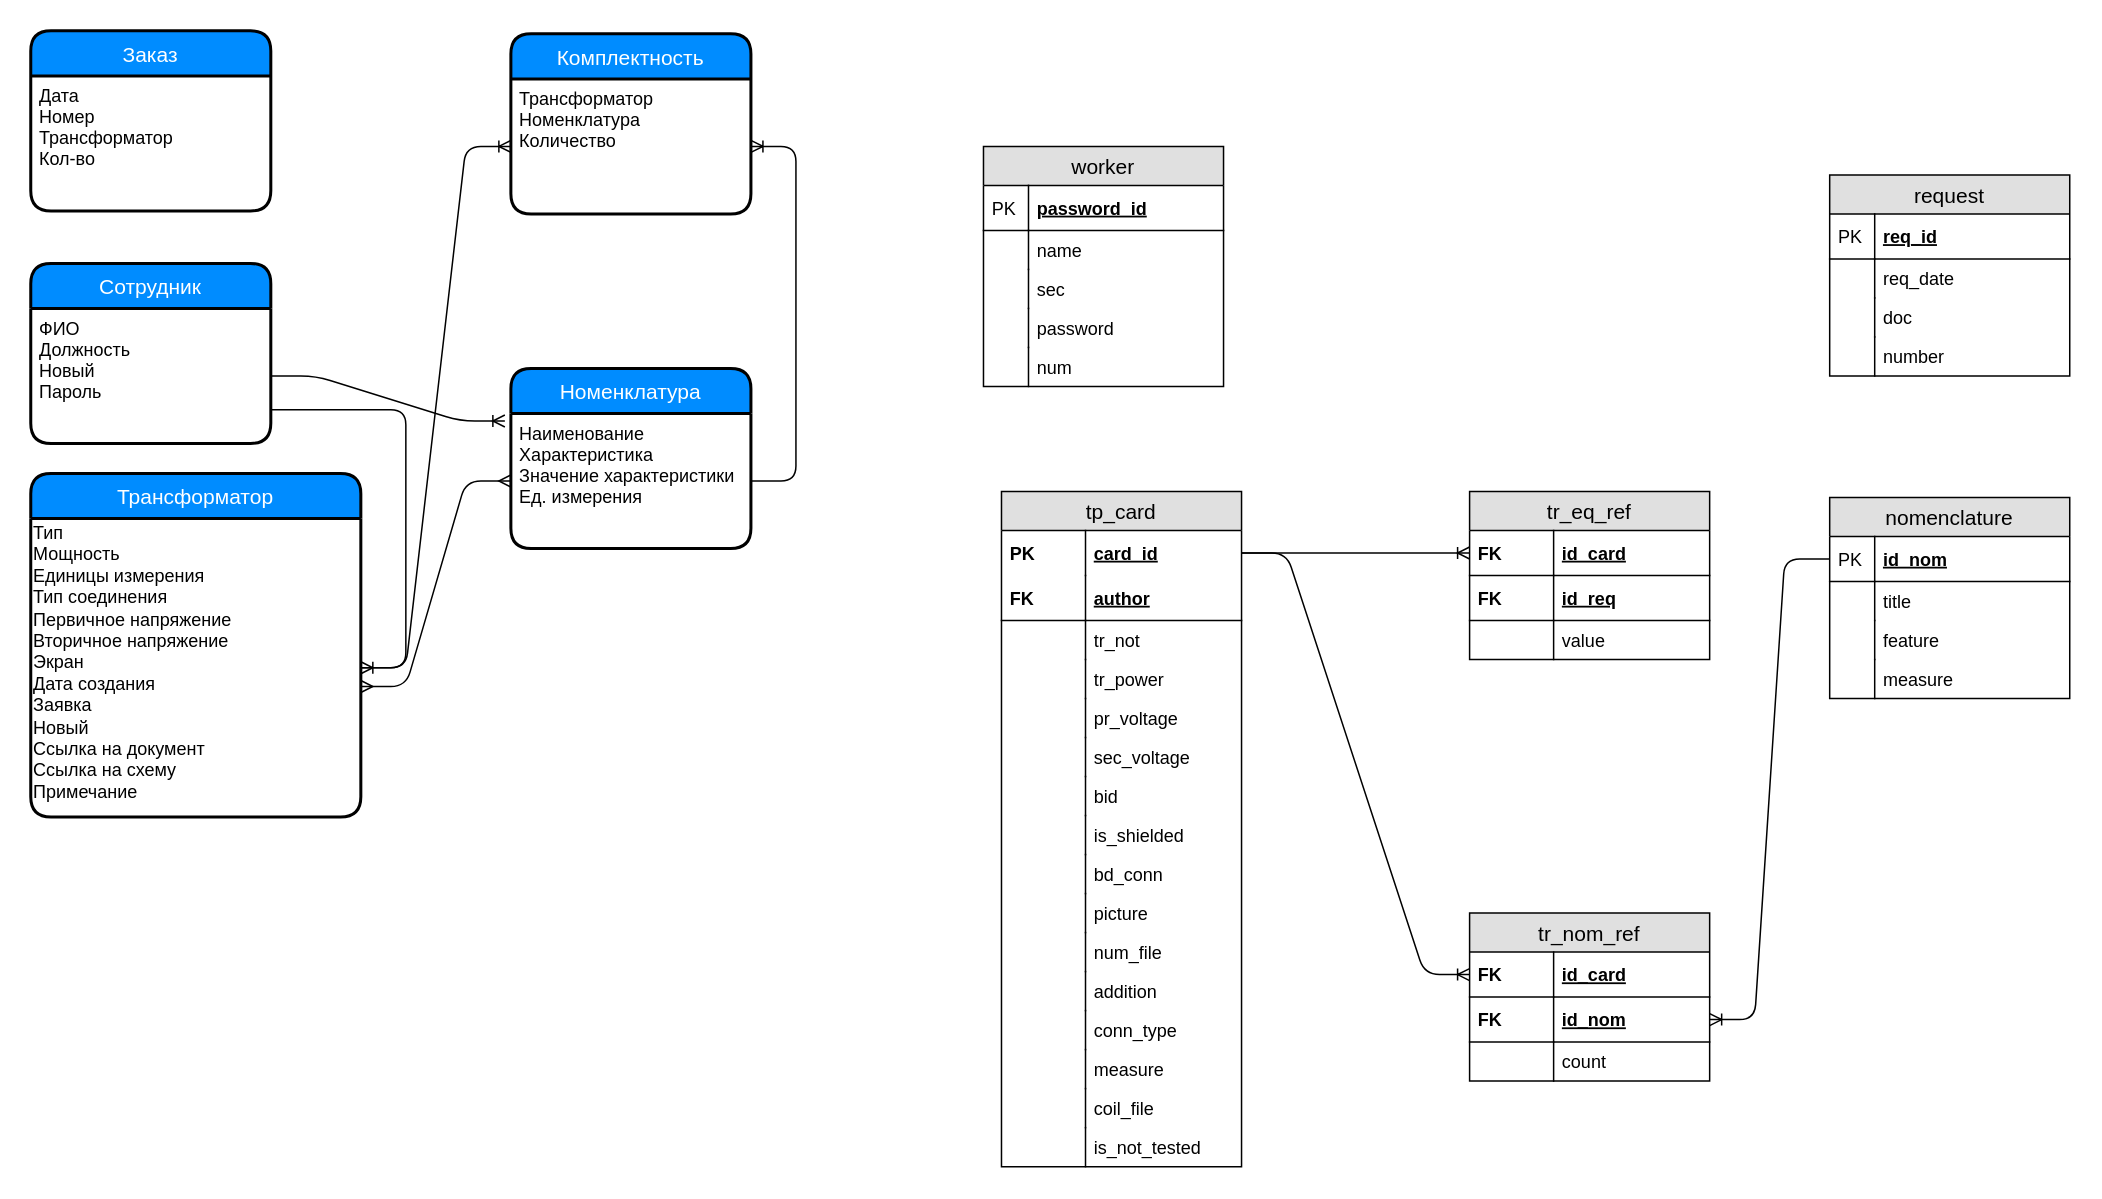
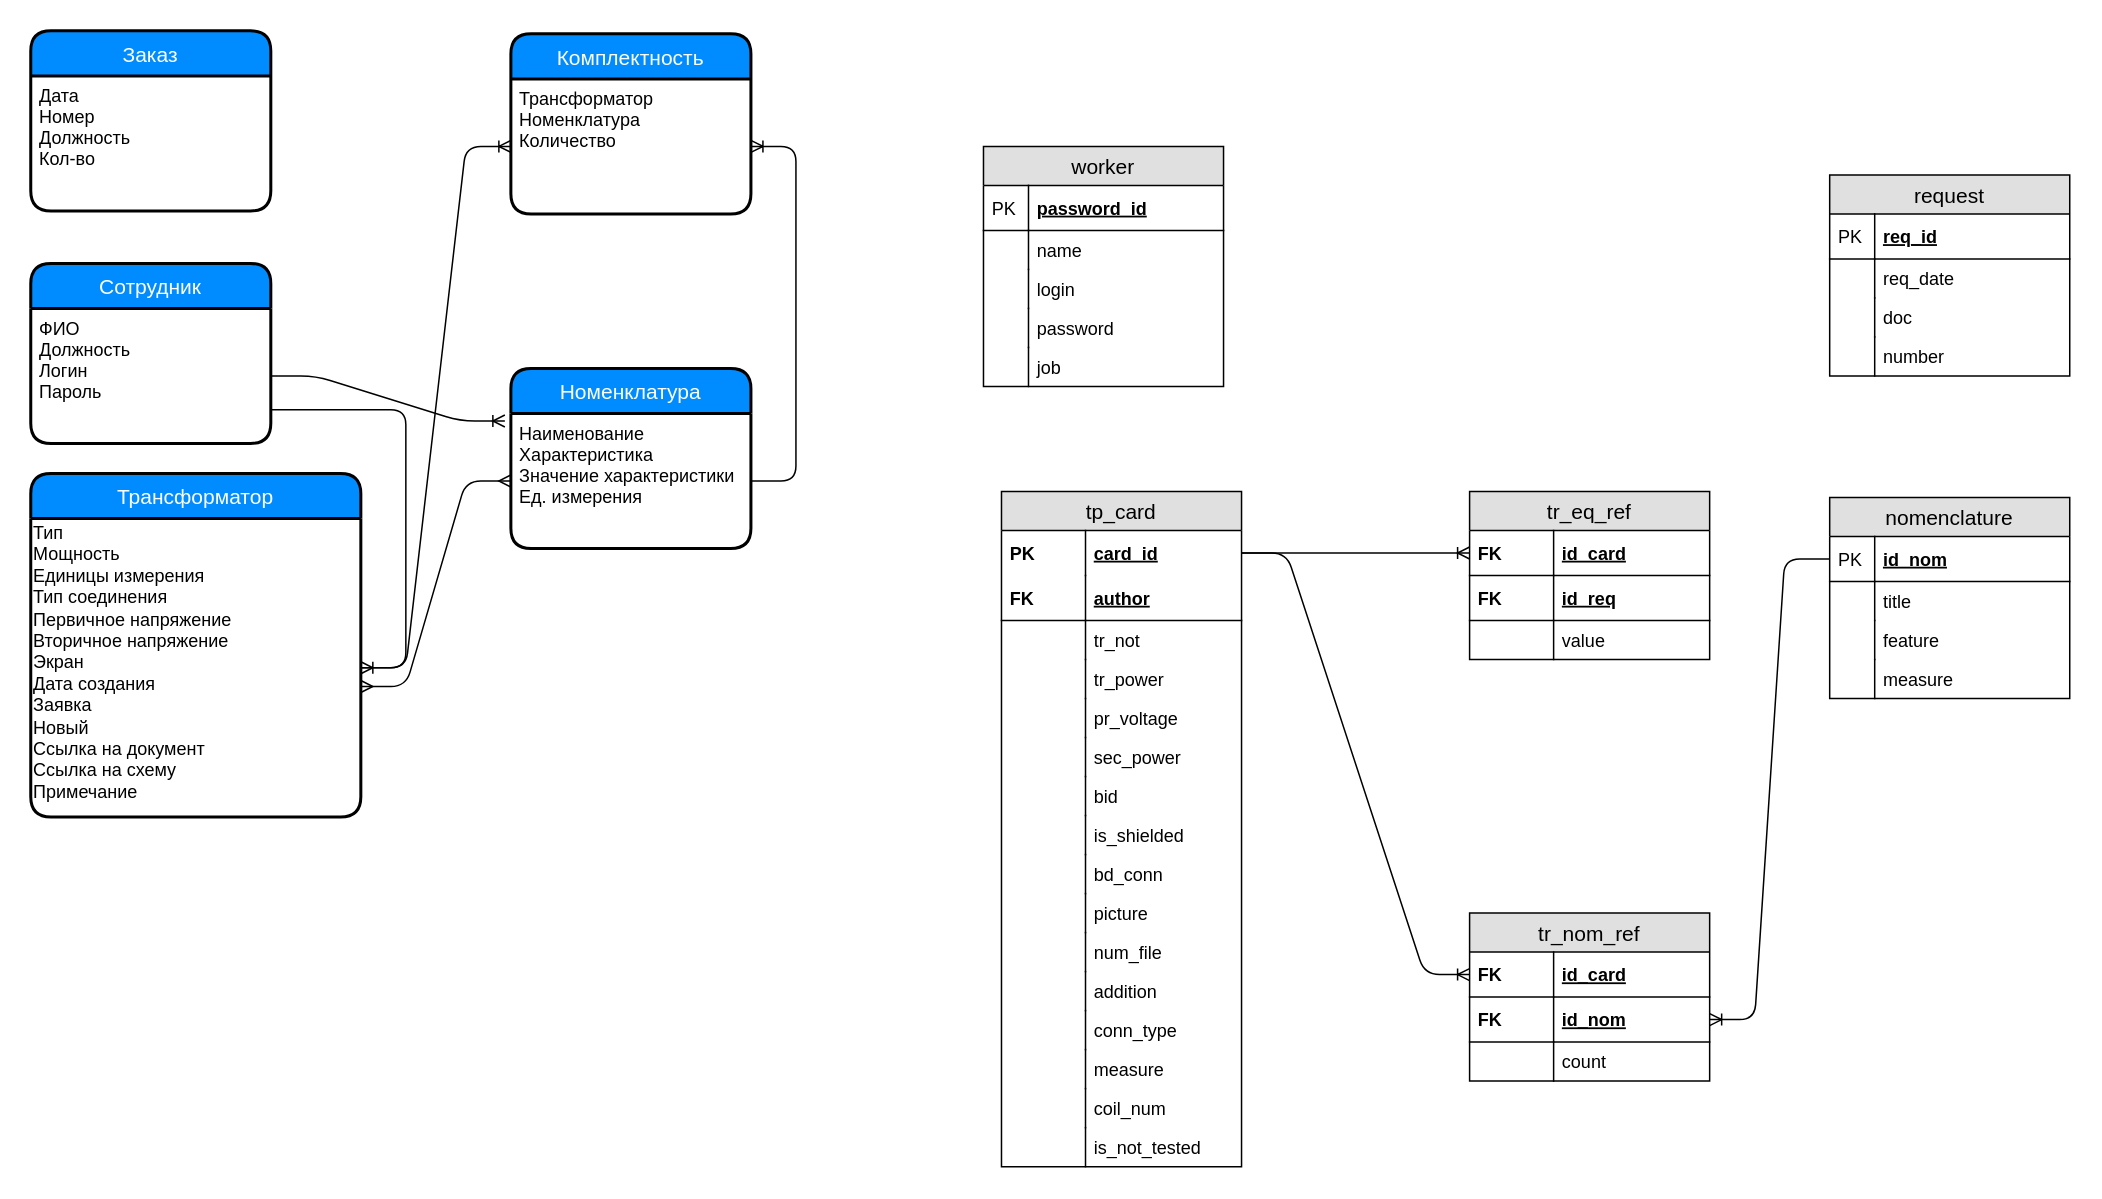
- <mxCell id="10" value="Дата&#10;Номер&#10;Трансформатор&#10;Кол-во &#10;" style="align=left;strokeColor=none;fillColor=none;spacingLeft=4;fontSize=12;verticalAlign=top;resizable=0;rotatable=0;part=1;" parent="9" vertex="1"><mxGeometry y="30" width="160" height="90" as="geometry" /></mxCell>
+ <mxCell id="10" value="Дата&#10;Номер&#10;Должность&#10;Кол-во &#10;" style="align=left;strokeColor=none;fillColor=none;spacingLeft=4;fontSize=12;verticalAlign=top;resizable=0;rotatable=0;part=1;" parent="9" vertex="1"><mxGeometry y="30" width="160" height="90" as="geometry" /></mxCell>
- <mxCell id="51" value="sec" style="shape=partialRectangle;top=0;left=0;right=0;bottom=0;align=left;verticalAlign=top;fillColor=none;spacingLeft=34;spacingRight=4;overflow=hidden;rotatable=0;points=[[0,0.5],[1,0.5]];portConstraint=eastwest;dropTarget=0;fontSize=12;" parent="46" vertex="1"><mxGeometry y="82" width="160" height="26" as="geometry" /></mxCell>
+ <mxCell id="51" value="login" style="shape=partialRectangle;top=0;left=0;right=0;bottom=0;align=left;verticalAlign=top;fillColor=none;spacingLeft=34;spacingRight=4;overflow=hidden;rotatable=0;points=[[0,0.5],[1,0.5]];portConstraint=eastwest;dropTarget=0;fontSize=12;" parent="46" vertex="1"><mxGeometry y="82" width="160" height="26" as="geometry" /></mxCell>
- <mxCell id="12" value="ФИО&#10;Должность &#10;Новый&#10;Пароль" style="align=left;strokeColor=none;fillColor=none;spacingLeft=4;fontSize=12;verticalAlign=top;resizable=0;rotatable=0;part=1;" parent="11" vertex="1"><mxGeometry y="30" width="160" height="90" as="geometry" /></mxCell>
+ <mxCell id="12" value="ФИО&#10;Должность &#10;Логин&#10;Пароль" style="align=left;strokeColor=none;fillColor=none;spacingLeft=4;fontSize=12;verticalAlign=top;resizable=0;rotatable=0;part=1;" parent="11" vertex="1"><mxGeometry y="30" width="160" height="90" as="geometry" /></mxCell>
- <mxCell id="55" value="num" style="shape=partialRectangle;top=0;left=0;right=0;bottom=0;align=left;verticalAlign=top;fillColor=none;spacingLeft=34;spacingRight=4;overflow=hidden;rotatable=0;points=[[0,0.5],[1,0.5]];portConstraint=eastwest;dropTarget=0;fontSize=12;" parent="46" vertex="1"><mxGeometry y="134" width="160" height="26" as="geometry" /></mxCell>
+ <mxCell id="55" value="job" style="shape=partialRectangle;top=0;left=0;right=0;bottom=0;align=left;verticalAlign=top;fillColor=none;spacingLeft=34;spacingRight=4;overflow=hidden;rotatable=0;points=[[0,0.5],[1,0.5]];portConstraint=eastwest;dropTarget=0;fontSize=12;" parent="46" vertex="1"><mxGeometry y="134" width="160" height="26" as="geometry" /></mxCell>
- <mxCell id="24" value="sec_voltage" style="shape=partialRectangle;top=0;left=0;right=0;bottom=0;align=left;verticalAlign=top;fillColor=none;spacingLeft=60;spacingRight=4;overflow=hidden;rotatable=0;points=[[0,0.5],[1,0.5]];portConstraint=eastwest;dropTarget=0;fontSize=12;" parent="13" vertex="1"><mxGeometry y="164" width="160" height="26" as="geometry" /></mxCell>
+ <mxCell id="24" value="sec_power" style="shape=partialRectangle;top=0;left=0;right=0;bottom=0;align=left;verticalAlign=top;fillColor=none;spacingLeft=60;spacingRight=4;overflow=hidden;rotatable=0;points=[[0,0.5],[1,0.5]];portConstraint=eastwest;dropTarget=0;fontSize=12;" parent="13" vertex="1"><mxGeometry y="164" width="160" height="26" as="geometry" /></mxCell>
- <mxCell id="42" value="coil_file" style="shape=partialRectangle;top=0;left=0;right=0;bottom=0;align=left;verticalAlign=top;fillColor=none;spacingLeft=60;spacingRight=4;overflow=hidden;rotatable=0;points=[[0,0.5],[1,0.5]];portConstraint=eastwest;dropTarget=0;fontSize=12;" parent="13" vertex="1"><mxGeometry y="398" width="160" height="26" as="geometry" /></mxCell>
+ <mxCell id="42" value="coil_num" style="shape=partialRectangle;top=0;left=0;right=0;bottom=0;align=left;verticalAlign=top;fillColor=none;spacingLeft=60;spacingRight=4;overflow=hidden;rotatable=0;points=[[0,0.5],[1,0.5]];portConstraint=eastwest;dropTarget=0;fontSize=12;" parent="13" vertex="1"><mxGeometry y="398" width="160" height="26" as="geometry" /></mxCell>
